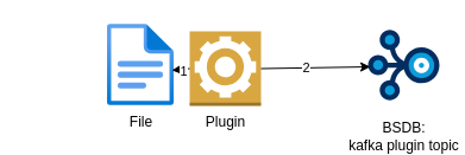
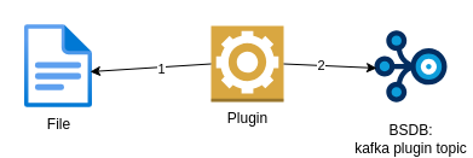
- <mxCell id="2" value="File" style="image;aspect=fixed;html=1;points=[];align=center;fontSize=12;image=img/lib/azure2/general/File.svg;" vertex="1" parent="1"><mxGeometry x="90" y="20" width="56.0" height="69" as="geometry" /></mxCell>
+ <mxCell id="2" value="File" style="image;aspect=fixed;html=1;points=[];align=center;fontSize=12;image=img/lib/azure2/general/File.svg;" vertex="1" parent="1"><mxGeometry x="20" y="20" width="56.0" height="69" as="geometry" /></mxCell>
- <mxCell id="3" value="Plugin" style="outlineConnect=0;dashed=0;verticalLabelPosition=bottom;verticalAlign=top;align=center;html=1;shape=mxgraph.aws3.worker;fillColor=#D9A741;gradientColor=none;" vertex="1" parent="1"><mxGeometry x="159" y="26" width="60" height="63" as="geometry" /></mxCell>
+ <mxCell id="3" value="Plugin" style="outlineConnect=0;dashed=0;verticalLabelPosition=bottom;verticalAlign=top;align=center;html=1;shape=mxgraph.aws3.worker;fillColor=#D9A741;gradientColor=none;" vertex="1" parent="1"><mxGeometry x="174" y="21" width="60" height="63" as="geometry" /></mxCell>
